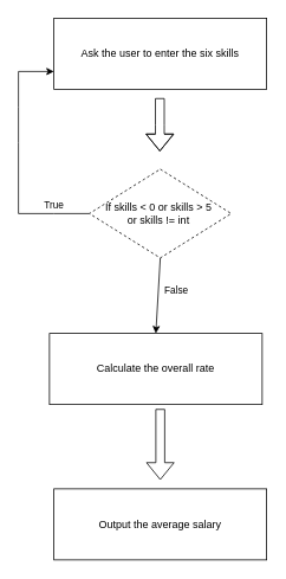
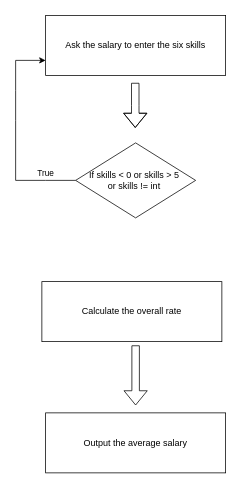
- <mxCell id="2" value="Ask the user to enter the six skills" style="rounded=0;whiteSpace=wrap;html=1;" parent="1" vertex="1"><mxGeometry x="60" y="20" width="240" height="80" as="geometry" /></mxCell>
+ <mxCell id="2" value="Ask the salary to enter the six skills" style="rounded=0;whiteSpace=wrap;html=1;" parent="1" vertex="1"><mxGeometry x="60" y="20" width="240" height="80" as="geometry" /></mxCell>
- <mxCell id="6" value="If skills &amp;lt; 0 or skills &amp;gt; 5&amp;nbsp;&lt;br&gt;or skills != int&amp;nbsp;" style="rhombus;whiteSpace=wrap;html=1;dashed=1;" vertex="1" parent="1"><mxGeometry x="100" y="190" width="160" height="100" as="geometry" /></mxCell>
+ <mxCell id="6" value="If skills &amp;lt; 0 or skills &amp;gt; 5&amp;nbsp;&lt;br&gt;or skills != int&amp;nbsp;" style="rhombus;whiteSpace=wrap;html=1;" vertex="1" parent="1"><mxGeometry x="100" y="190" width="160" height="100" as="geometry" /></mxCell>
- <mxCell id="8" value="False" style="endArrow=classic;html=1;rounded=0;exitX=0.5;exitY=1;exitDx=0;exitDy=0;entryX=0.5;entryY=0;entryDx=0;entryDy=0;" edge="1" parent="1" source="6" target="3"><mxGeometry x="-0.143" y="20" width="50" height="50" relative="1" as="geometry"><mxPoint x="250" y="340" as="sourcePoint" /><mxPoint x="300" y="290" as="targetPoint" /><mxPoint as="offset" /></mxGeometry></mxCell>
